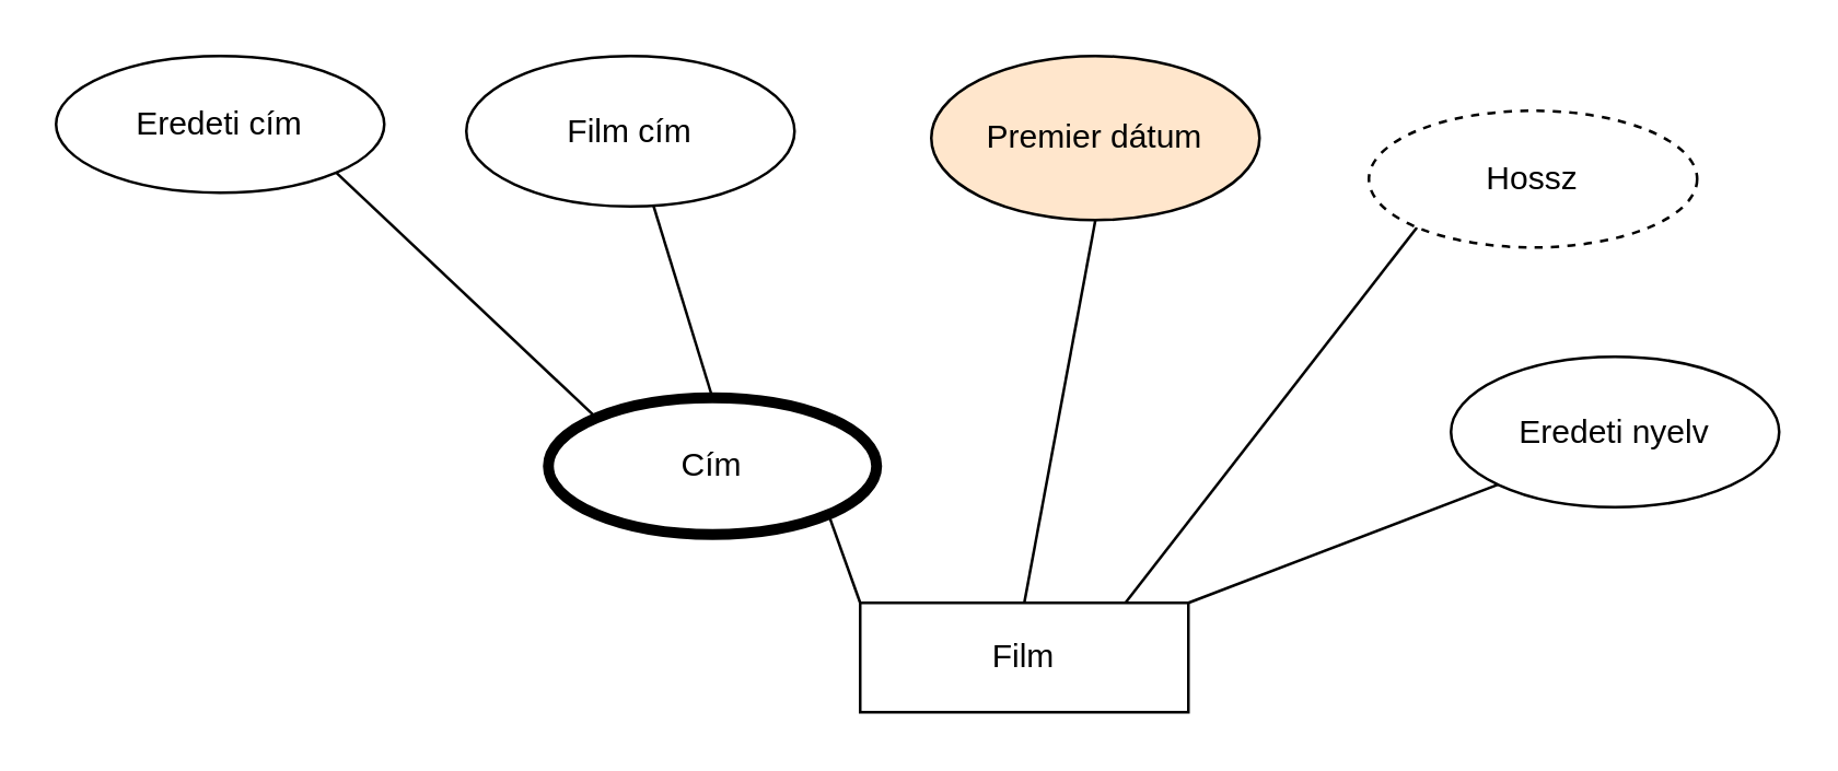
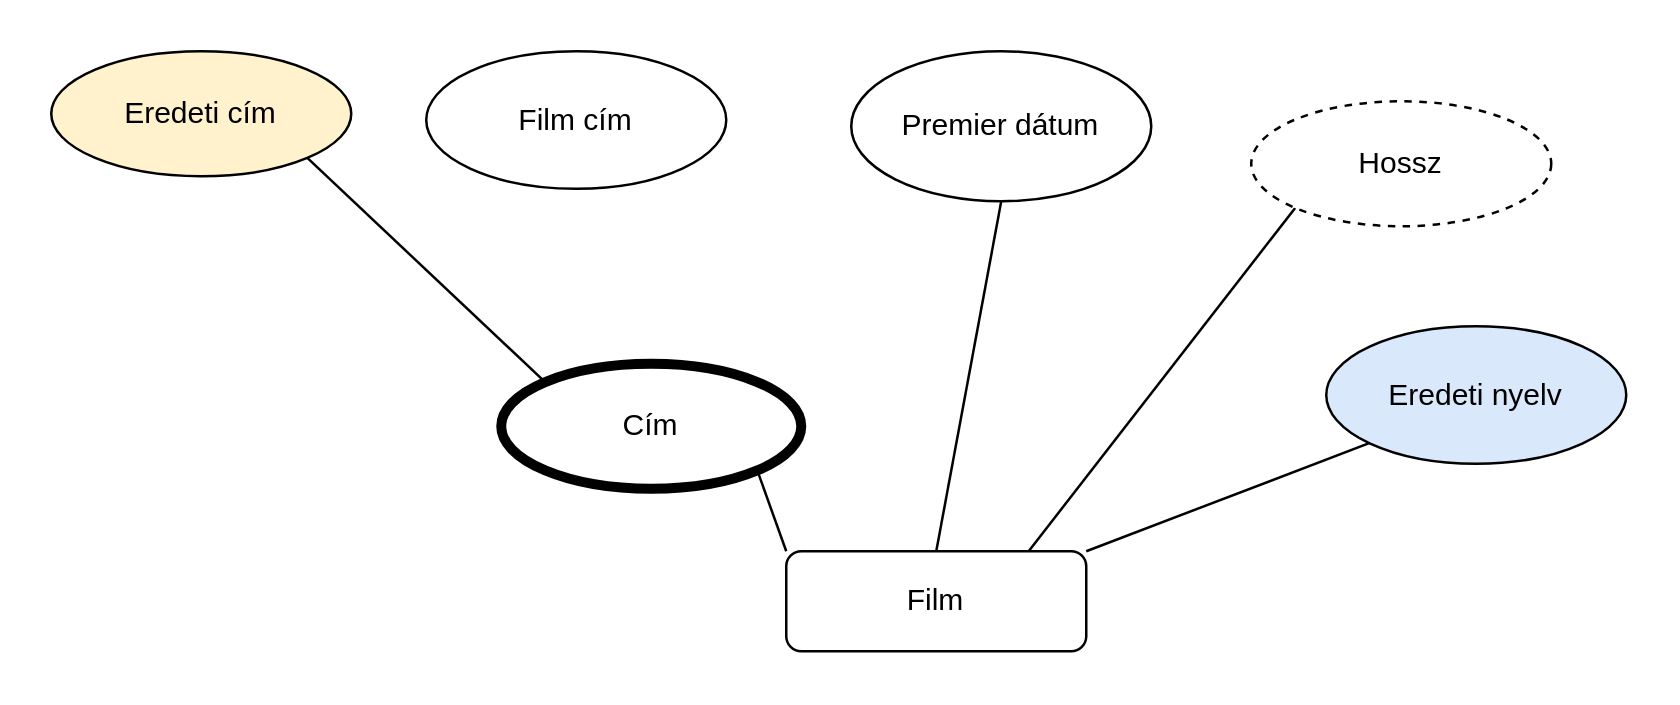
- <mxCell id="6" value="Eredeti cím" style="ellipse;whiteSpace=wrap;html=1;strokeWidth=1;" vertex="1" parent="1"><mxGeometry x="20" y="20" width="120" height="50" as="geometry" /></mxCell>
+ <mxCell id="6" value="Eredeti cím" style="ellipse;whiteSpace=wrap;html=1;strokeWidth=1;fillColor=#fff2cc;" vertex="1" parent="1"><mxGeometry x="20" y="20" width="120" height="50" as="geometry" /></mxCell>
- <mxCell id="10" value="Premier dátum" style="ellipse;whiteSpace=wrap;html=1;strokeWidth=1;fillColor=#ffe6cc;" vertex="1" parent="1"><mxGeometry x="340" y="20" width="120" height="60" as="geometry" /></mxCell>
+ <mxCell id="10" value="Premier dátum" style="ellipse;whiteSpace=wrap;html=1;strokeWidth=1;" vertex="1" parent="1"><mxGeometry x="340" y="20" width="120" height="60" as="geometry" /></mxCell>
- <mxCell id="7" style="edgeStyle=none;rounded=0;orthogonalLoop=1;jettySize=auto;html=1;entryX=0.5;entryY=0;entryDx=0;entryDy=0;endArrow=none;endFill=0;" edge="1" parent="1" source="8" target="4"><mxGeometry relative="1" as="geometry"><mxPoint x="240" y="80" as="sourcePoint" /></mxGeometry></mxCell>
- <mxCell id="14" value="Eredeti nyelv" style="ellipse;whiteSpace=wrap;html=1;strokeWidth=1;" vertex="1" parent="1"><mxGeometry x="530" y="130" width="120" height="55" as="geometry" /></mxCell>
+ <mxCell id="14" value="Eredeti nyelv" style="ellipse;whiteSpace=wrap;html=1;strokeWidth=1;fillColor=#dae8fc;" vertex="1" parent="1"><mxGeometry x="530" y="130" width="120" height="55" as="geometry" /></mxCell>
- <mxCell id="2" value="Film" style="rounded=0;whiteSpace=wrap;html=1;" vertex="1" parent="1"><mxGeometry x="314" y="220" width="120" height="40" as="geometry" /></mxCell>
+ <mxCell id="2" value="Film" style="whiteSpace=wrap;html=1;rounded=1;" vertex="1" parent="1"><mxGeometry x="314" y="220" width="120" height="40" as="geometry" /></mxCell>
